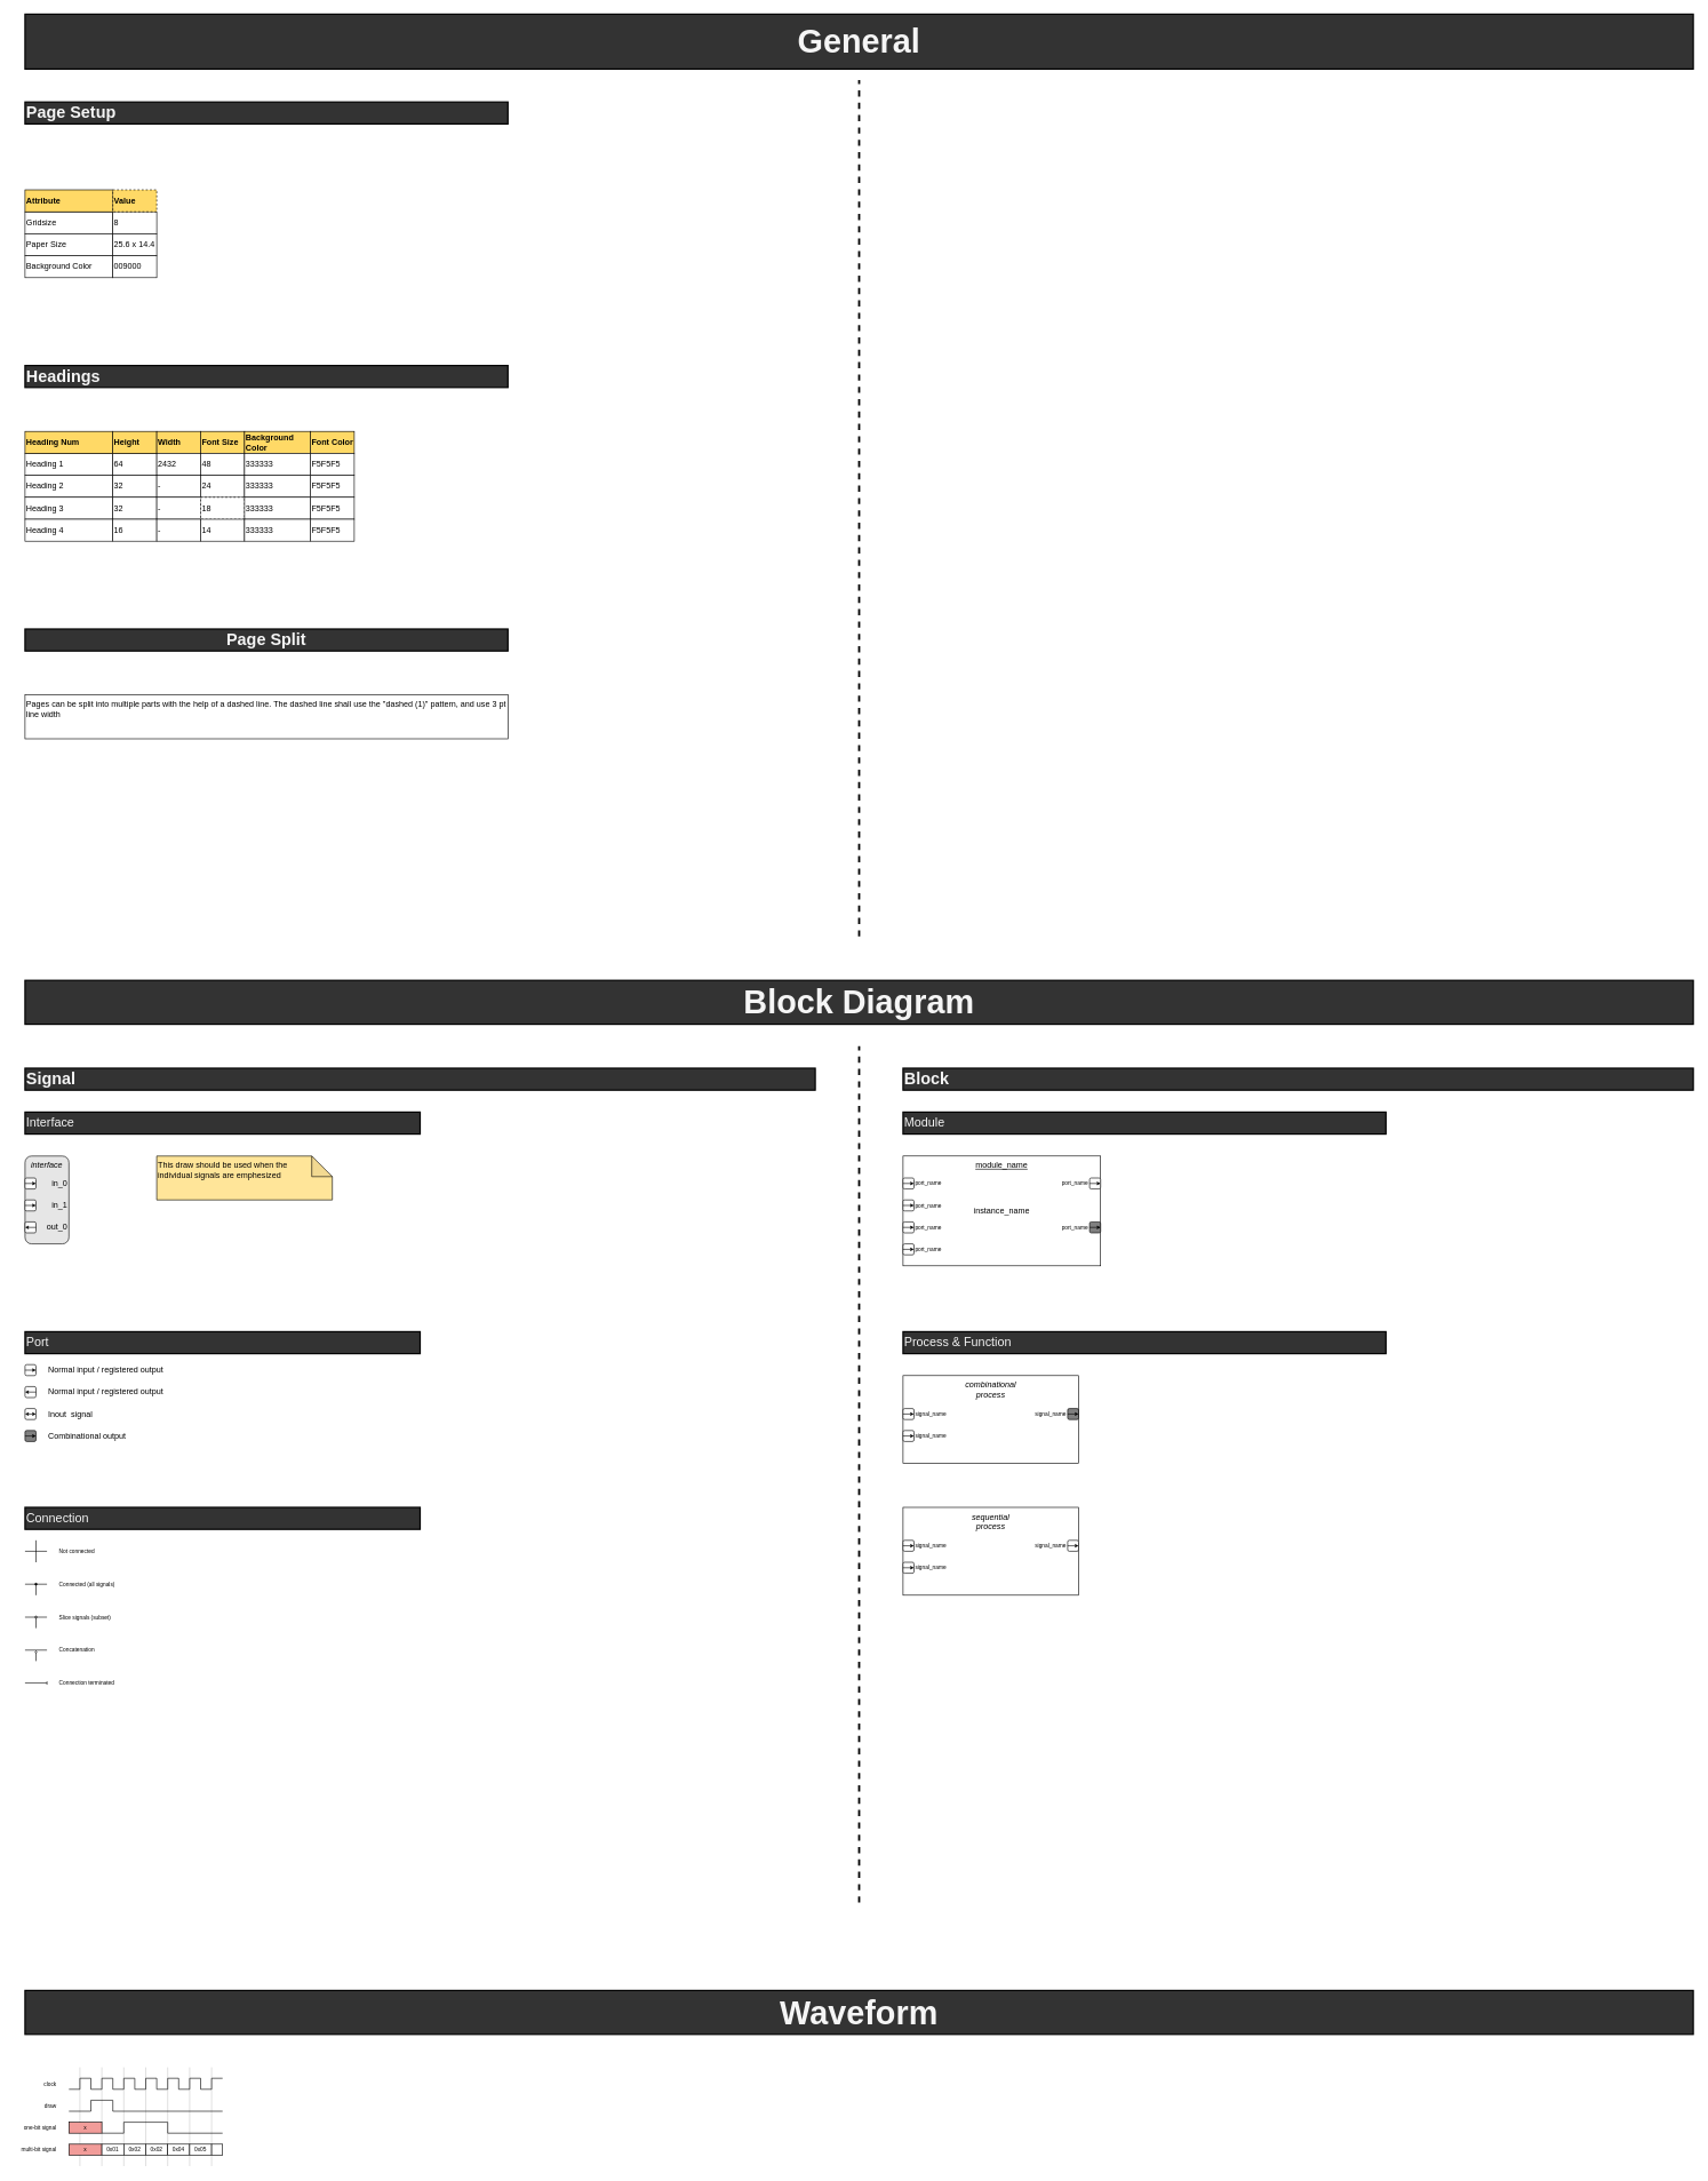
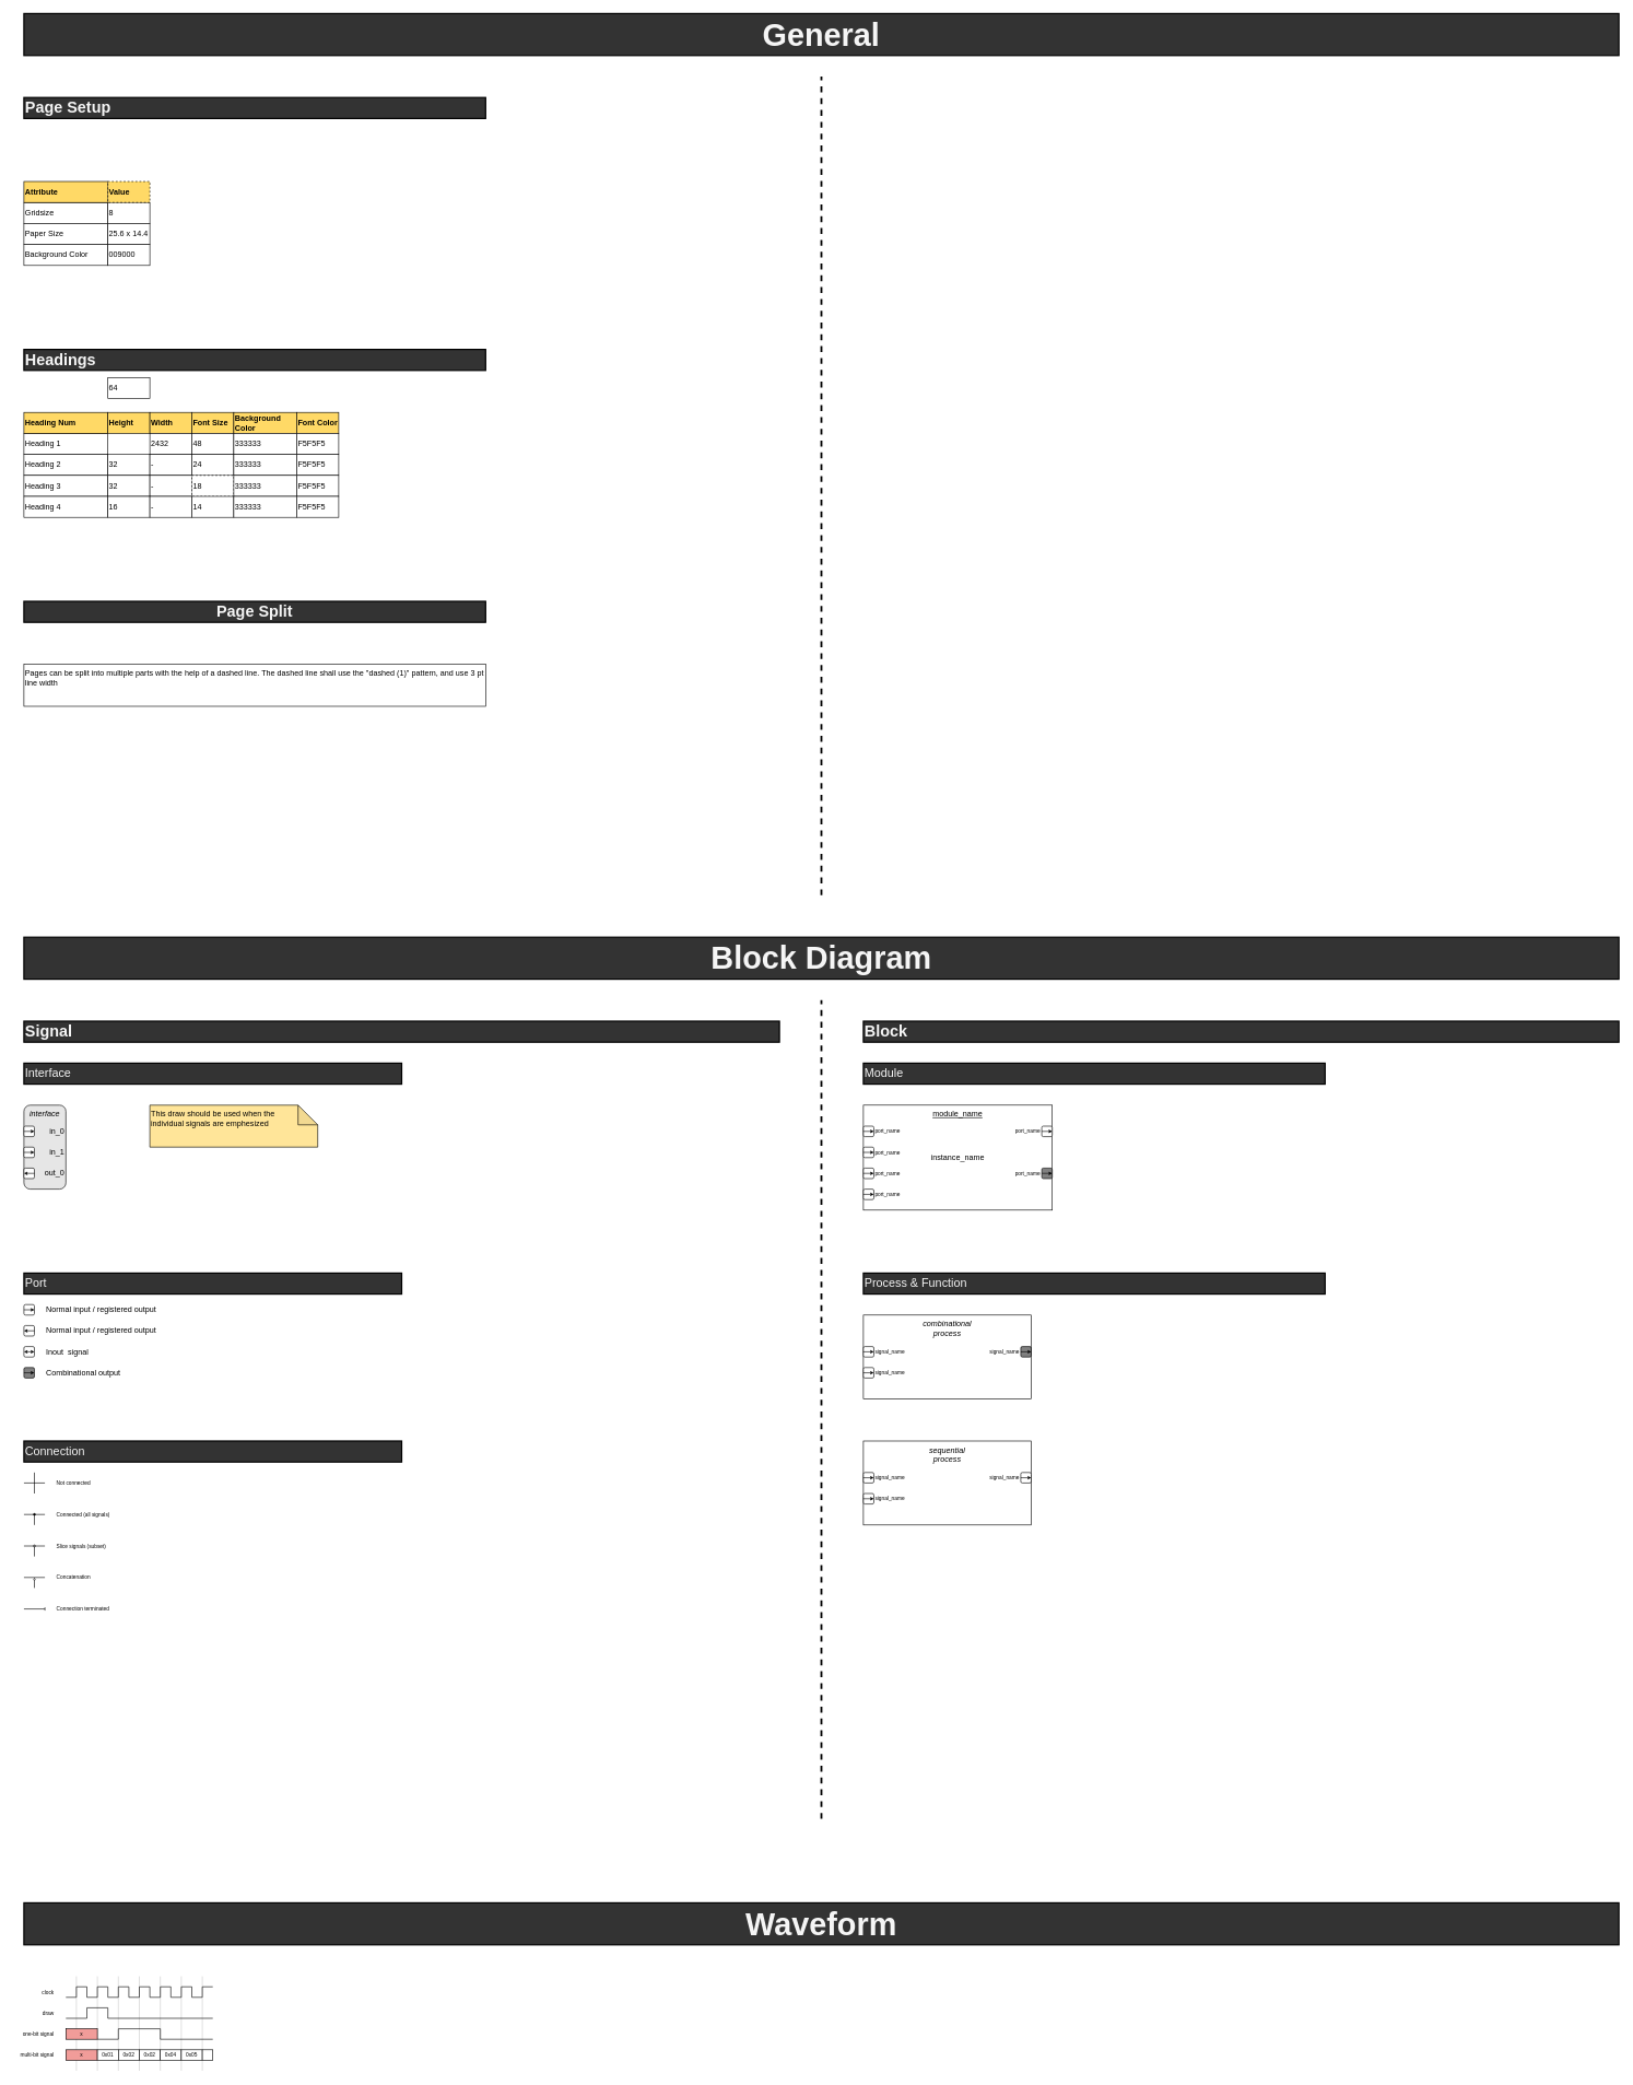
- <mxCell id="45" value="&lt;font style=&quot;font-size: 48px;&quot;&gt;General&lt;/font&gt;" style="rounded=0;whiteSpace=wrap;html=1;fontSize=48;strokeColor=#000000;fillColor=#333333;strokeWidth=2;fontStyle=1;fontColor=#F5F5F5;labelBackgroundColor=none;labelBorderColor=none;align=center;" parent="1" vertex="1"><mxGeometry x="36" y="20" width="2432" height="80" as="geometry" /></mxCell>
+ <mxCell id="45" value="&lt;font style=&quot;font-size: 48px;&quot;&gt;General&lt;/font&gt;" style="rounded=0;whiteSpace=wrap;html=1;fontSize=48;strokeColor=#000000;fillColor=#333333;strokeWidth=2;fontStyle=1;fontColor=#F5F5F5;labelBackgroundColor=none;labelBorderColor=none;align=center;" parent="1" vertex="1"><mxGeometry x="36" y="20" width="2432" height="64" as="geometry" /></mxCell>
- <mxCell id="86" value="64" style="rounded=0;whiteSpace=wrap;html=1;fontSize=12;strokeColor=#000000;fillColor=#FFFFFF;strokeWidth=1;align=left;" parent="1" vertex="1"><mxGeometry x="164" y="660" width="64" height="32" as="geometry" /></mxCell>
+ <mxCell id="86" value="64" style="rounded=0;whiteSpace=wrap;html=1;fontSize=12;strokeColor=#000000;fillColor=#FFFFFF;strokeWidth=1;align=left;" parent="1" vertex="1"><mxGeometry x="164" y="575" width="64" height="32" as="geometry" /></mxCell>
